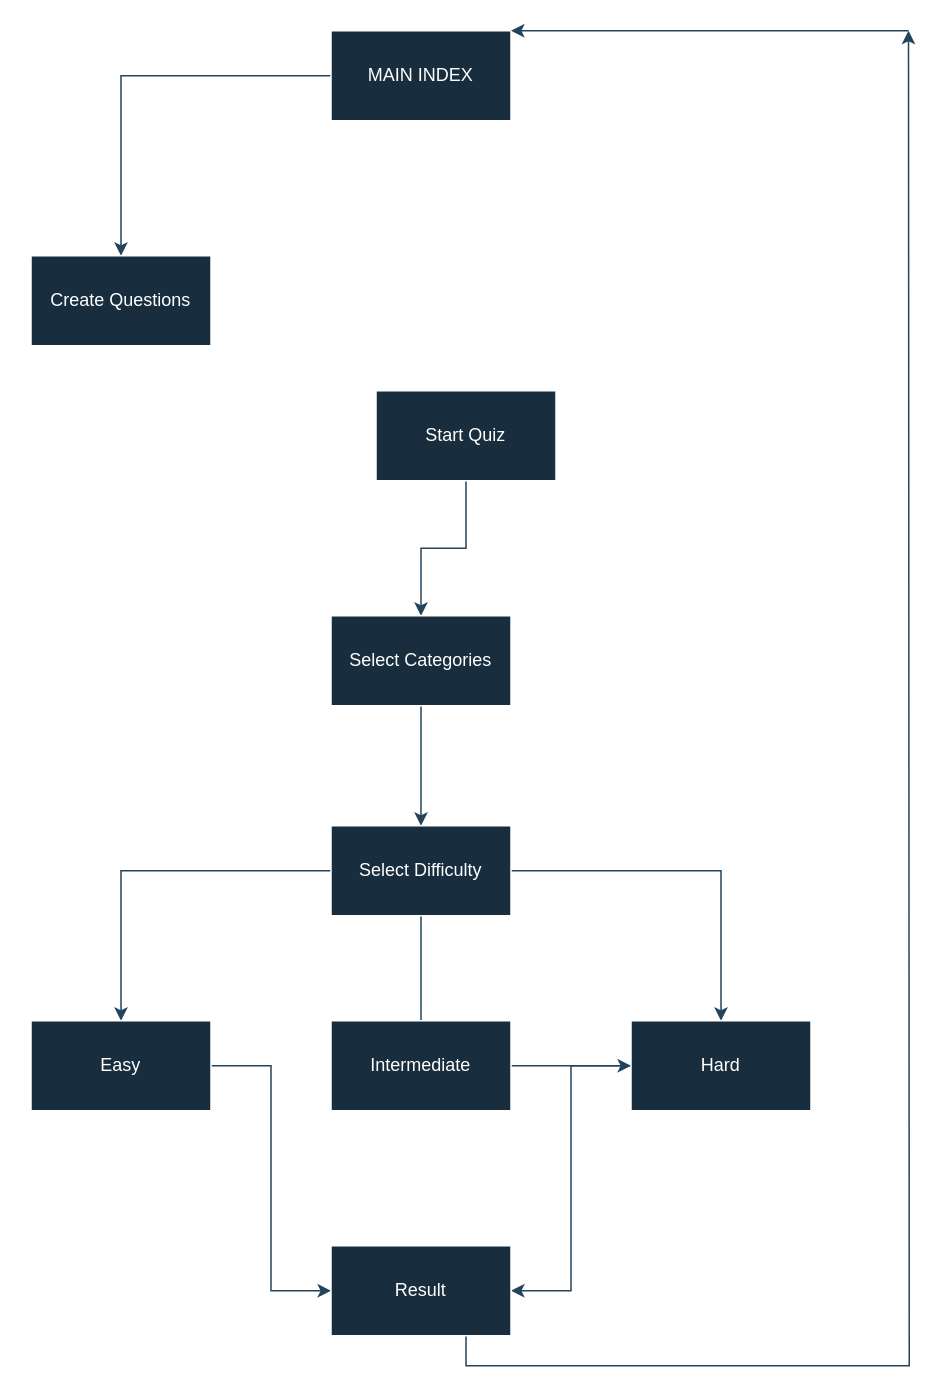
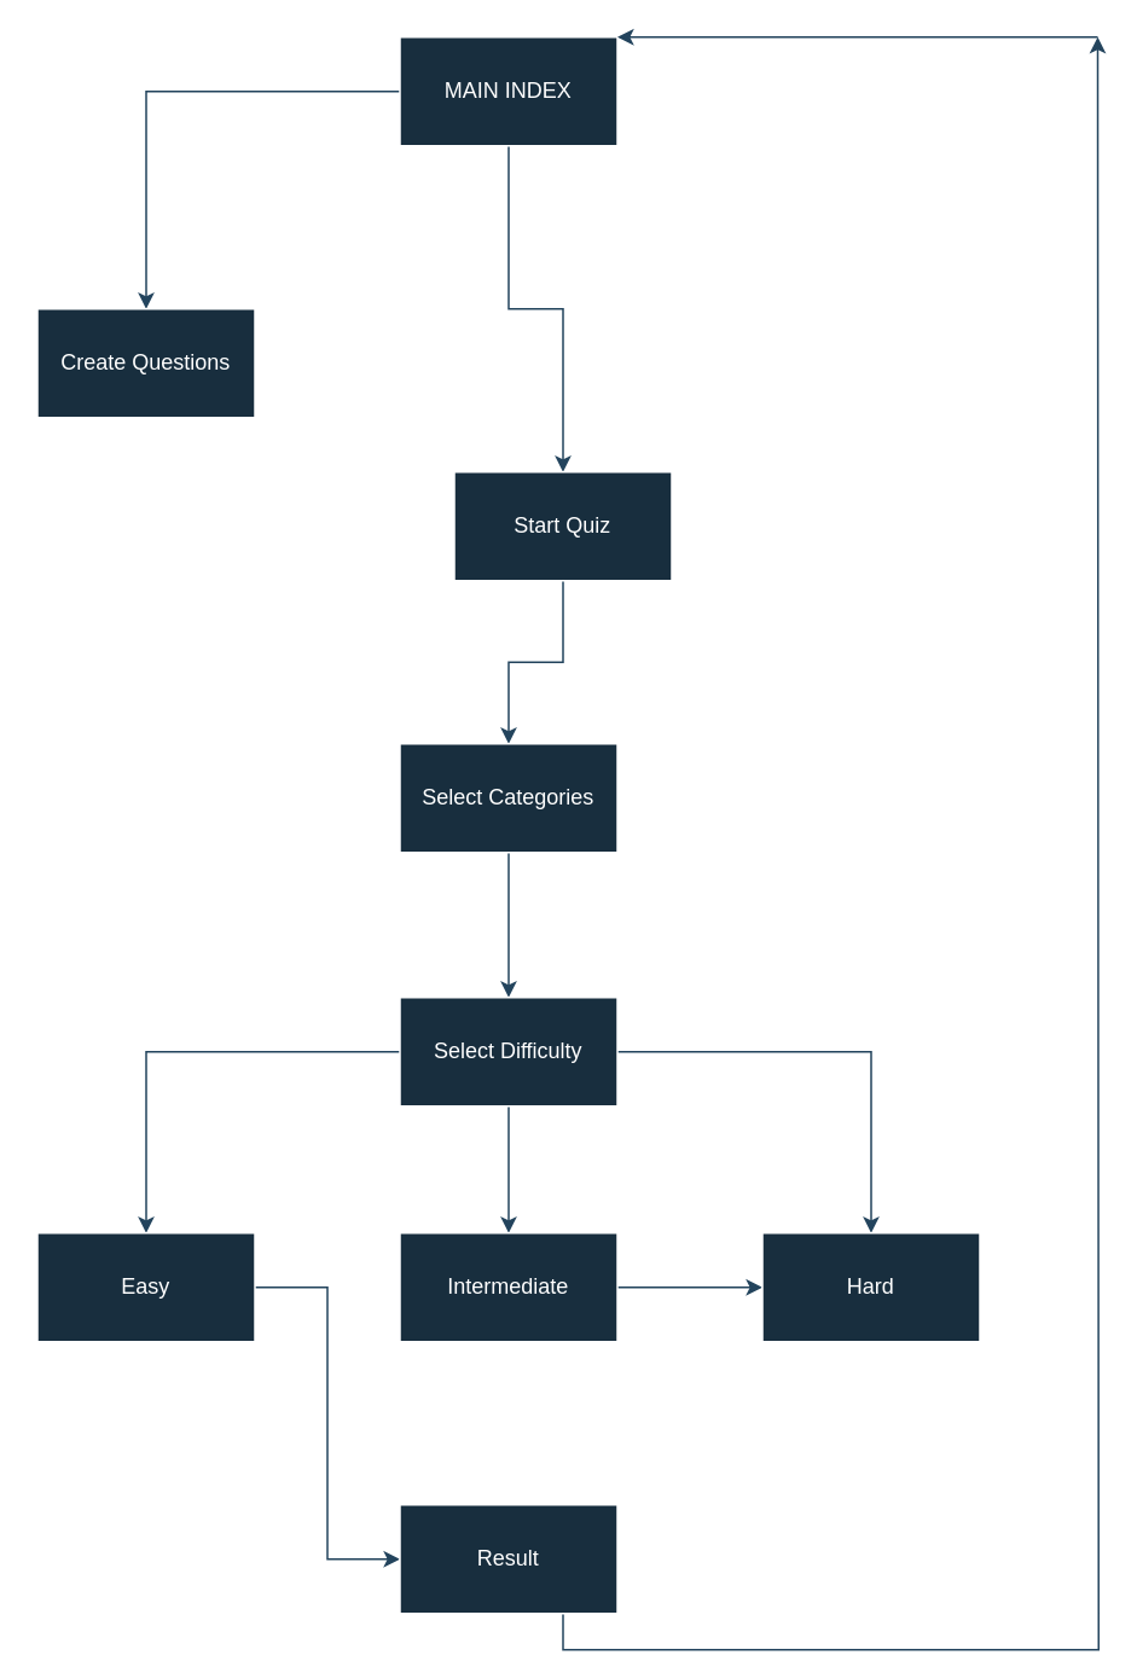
+ <mxCell id="3" value="" style="edgeStyle=orthogonalEdgeStyle;rounded=0;orthogonalLoop=1;jettySize=auto;html=1;labelBackgroundColor=none;strokeColor=#23445D;fontColor=default;" edge="1" parent="1" source="4" target="7"><mxGeometry relative="1" as="geometry" /></mxCell>
- <mxCell id="10" value="" style="edgeStyle=orthogonalEdgeStyle;rounded=0;orthogonalLoop=1;jettySize=auto;html=1;labelBackgroundColor=none;strokeColor=#23445D;fontColor=default;endArrow=none;" edge="1" parent="1" source="13" target="15"><mxGeometry relative="1" as="geometry" /></mxCell>
+ <mxCell id="10" value="" style="edgeStyle=orthogonalEdgeStyle;rounded=0;orthogonalLoop=1;jettySize=auto;html=1;labelBackgroundColor=none;strokeColor=#23445D;fontColor=default;" edge="1" parent="1" source="13" target="15"><mxGeometry relative="1" as="geometry" /></mxCell>
- <mxCell id="18" style="edgeStyle=orthogonalEdgeStyle;rounded=0;orthogonalLoop=1;jettySize=auto;html=1;entryX=1;entryY=0.5;entryDx=0;entryDy=0;labelBackgroundColor=none;strokeColor=#23445D;fontColor=default;" edge="1" parent="1" source="19" target="21"><mxGeometry relative="1" as="geometry" /></mxCell>
